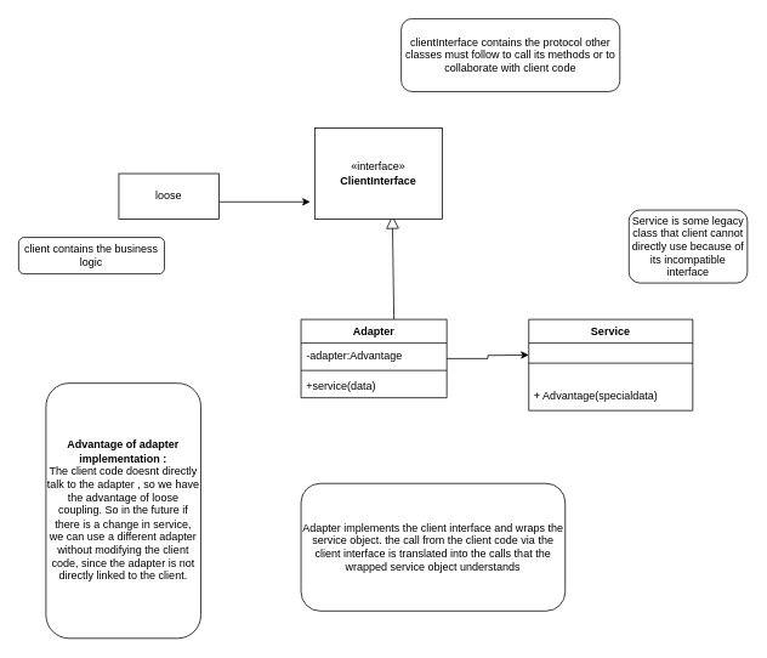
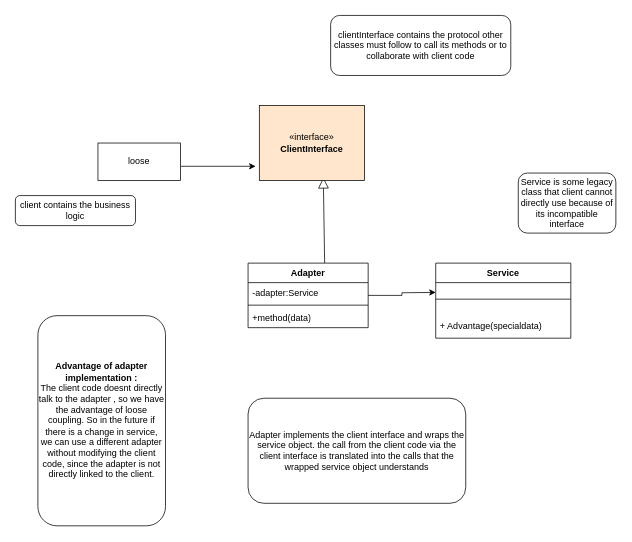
- <mxCell id="4" value="«interface»&lt;br&gt;&lt;b&gt;ClientInterface&lt;/b&gt;" style="html=1;whiteSpace=wrap;" vertex="1" parent="1"><mxGeometry x="345" y="140" width="140" height="100" as="geometry" /></mxCell>
+ <mxCell id="4" value="«interface»&lt;br&gt;&lt;b&gt;ClientInterface&lt;/b&gt;" style="html=1;whiteSpace=wrap;fillColor=#ffe6cc;" vertex="1" parent="1"><mxGeometry x="345" y="140" width="140" height="100" as="geometry" /></mxCell>
- <mxCell id="6" value="-adapter:Advantage" style="text;strokeColor=none;fillColor=none;align=left;verticalAlign=top;spacingLeft=4;spacingRight=4;overflow=hidden;rotatable=0;points=[[0,0.5],[1,0.5]];portConstraint=eastwest;whiteSpace=wrap;html=1;" vertex="1" parent="5"><mxGeometry y="26" width="160" height="26" as="geometry" /></mxCell>
+ <mxCell id="6" value="-adapter:Service" style="text;strokeColor=none;fillColor=none;align=left;verticalAlign=top;spacingLeft=4;spacingRight=4;overflow=hidden;rotatable=0;points=[[0,0.5],[1,0.5]];portConstraint=eastwest;whiteSpace=wrap;html=1;" vertex="1" parent="5"><mxGeometry y="26" width="160" height="26" as="geometry" /></mxCell>
- <mxCell id="8" value="+service(data)" style="text;strokeColor=none;fillColor=none;align=left;verticalAlign=top;spacingLeft=4;spacingRight=4;overflow=hidden;rotatable=0;points=[[0,0.5],[1,0.5]];portConstraint=eastwest;whiteSpace=wrap;html=1;" vertex="1" parent="5"><mxGeometry y="60" width="160" height="26" as="geometry" /></mxCell>
+ <mxCell id="8" value="+method(data)" style="text;strokeColor=none;fillColor=none;align=left;verticalAlign=top;spacingLeft=4;spacingRight=4;overflow=hidden;rotatable=0;points=[[0,0.5],[1,0.5]];portConstraint=eastwest;whiteSpace=wrap;html=1;" vertex="1" parent="5"><mxGeometry y="60" width="160" height="26" as="geometry" /></mxCell>
